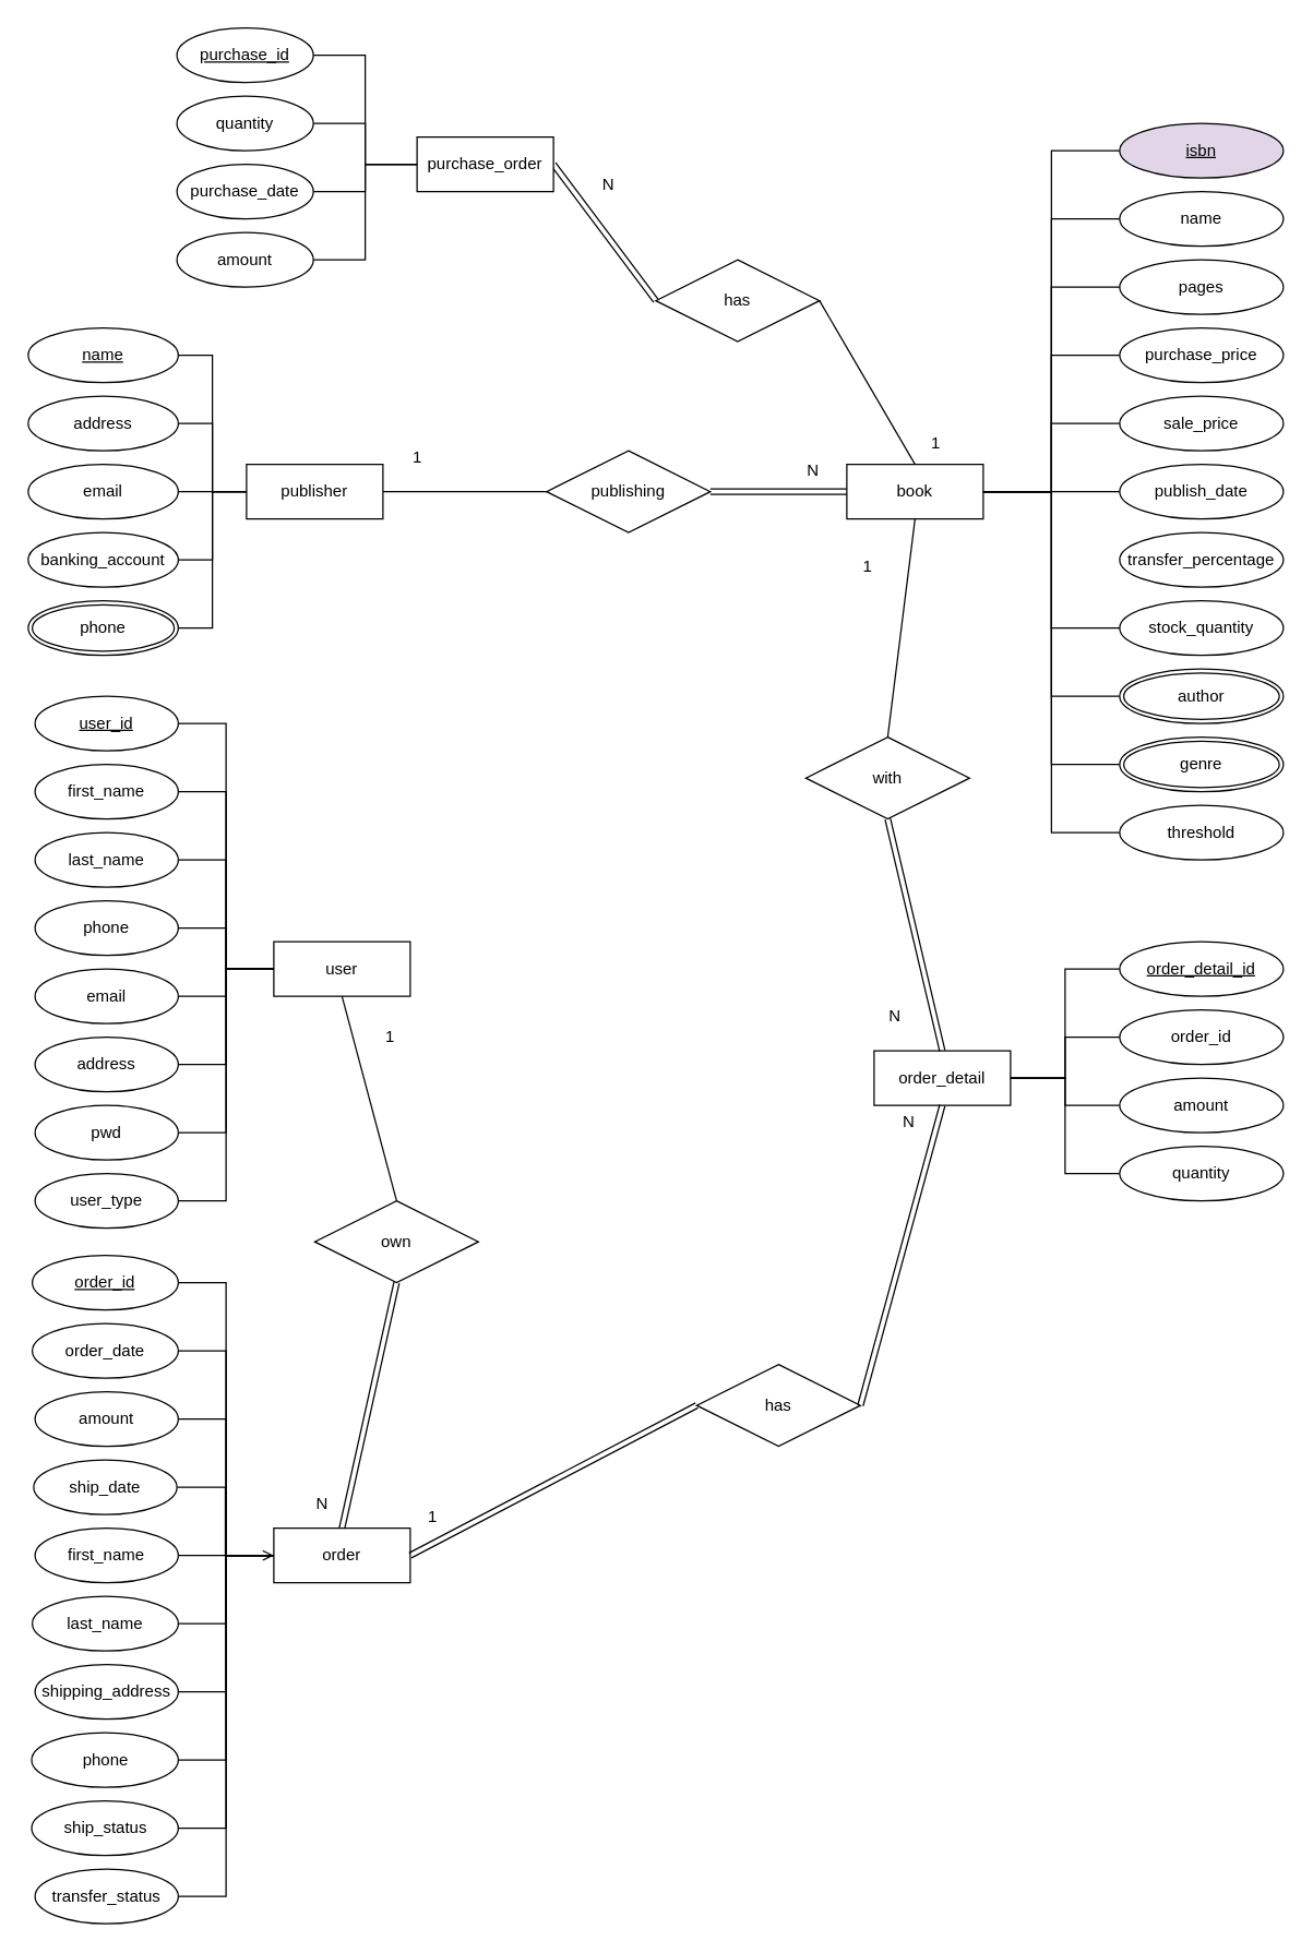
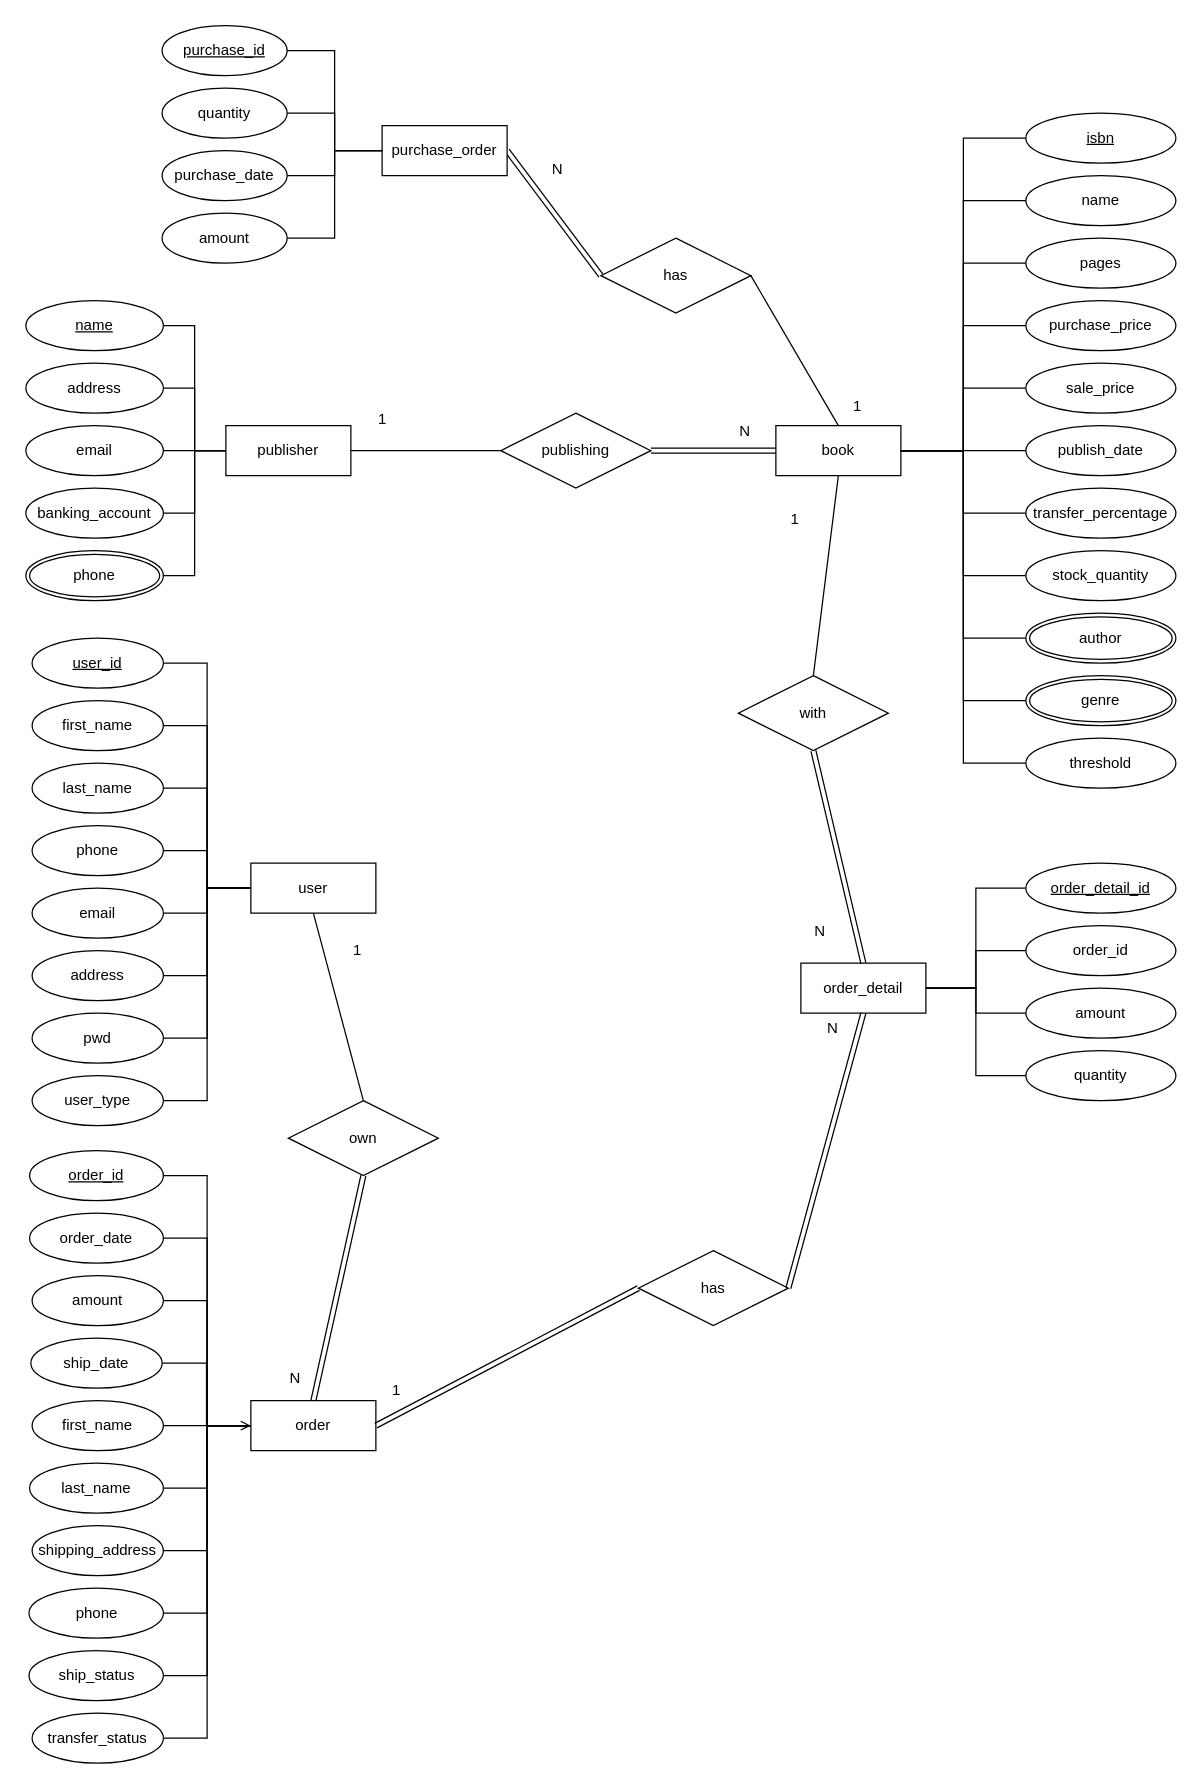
- <mxCell id="19" value="isbn" style="ellipse;whiteSpace=wrap;html=1;align=center;fontStyle=4;fillColor=#e1d5e7;" vertex="1" parent="1"><mxGeometry x="820" y="90" width="120" height="40" as="geometry" /></mxCell>
+ <mxCell id="19" value="isbn" style="ellipse;whiteSpace=wrap;html=1;align=center;fontStyle=4;" vertex="1" parent="1"><mxGeometry x="820" y="90" width="120" height="40" as="geometry" /></mxCell>
+ <mxCell id="30" style="edgeStyle=orthogonalEdgeStyle;rounded=0;orthogonalLoop=1;jettySize=auto;html=1;exitX=0;exitY=0.5;exitDx=0;exitDy=0;entryX=1;entryY=0.5;entryDx=0;entryDy=0;endArrow=none;endFill=0;" edge="1" parent="1" source="31" target="17"><mxGeometry relative="1" as="geometry" /></mxCell>
